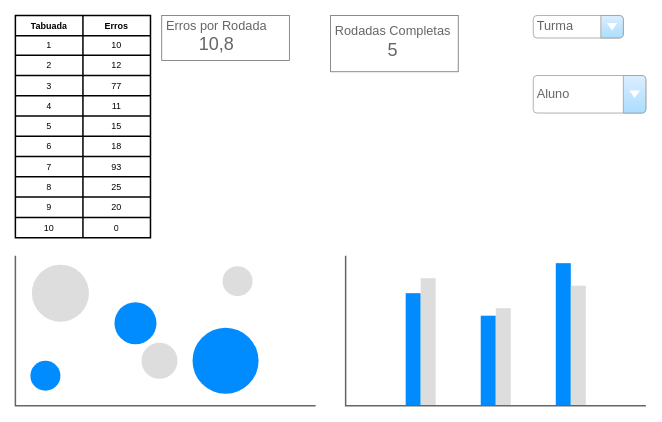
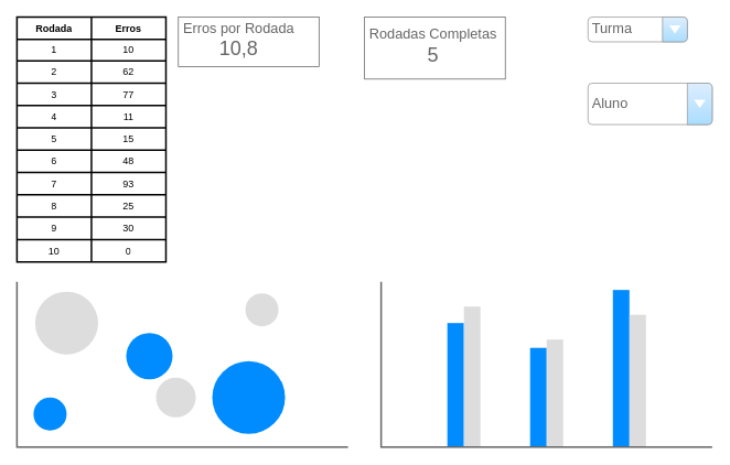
- <mxCell id="7" value="Tabuada" style="shape=partialRectangle;html=1;whiteSpace=wrap;connectable=0;fillColor=none;top=0;left=0;bottom=0;right=0;overflow=hidden;fontStyle=1" parent="6" vertex="1"><mxGeometry width="90" height="27" as="geometry"><mxRectangle width="90" height="27" as="alternateBounds" /></mxGeometry></mxCell>
+ <mxCell id="7" value="Rodada" style="shape=partialRectangle;html=1;whiteSpace=wrap;connectable=0;fillColor=none;top=0;left=0;bottom=0;right=0;overflow=hidden;fontStyle=1" parent="6" vertex="1"><mxGeometry width="90" height="27" as="geometry"><mxRectangle width="90" height="27" as="alternateBounds" /></mxGeometry></mxCell>
- <mxCell id="14" value="12" style="shape=partialRectangle;html=1;whiteSpace=wrap;connectable=0;fillColor=none;top=0;left=0;bottom=0;right=0;overflow=hidden;" parent="12" vertex="1"><mxGeometry x="90" width="90" height="27" as="geometry"><mxRectangle width="90" height="27" as="alternateBounds" /></mxGeometry></mxCell>
+ <mxCell id="14" value="62" style="shape=partialRectangle;html=1;whiteSpace=wrap;connectable=0;fillColor=none;top=0;left=0;bottom=0;right=0;overflow=hidden;" parent="12" vertex="1"><mxGeometry x="90" width="90" height="27" as="geometry"><mxRectangle width="90" height="27" as="alternateBounds" /></mxGeometry></mxCell>
- <mxCell id="26" value="18" style="shape=partialRectangle;html=1;whiteSpace=wrap;connectable=0;fillColor=none;top=0;left=0;bottom=0;right=0;overflow=hidden;" parent="24" vertex="1"><mxGeometry x="90" width="90" height="27" as="geometry"><mxRectangle width="90" height="27" as="alternateBounds" /></mxGeometry></mxCell>
+ <mxCell id="26" value="48" style="shape=partialRectangle;html=1;whiteSpace=wrap;connectable=0;fillColor=none;top=0;left=0;bottom=0;right=0;overflow=hidden;" parent="24" vertex="1"><mxGeometry x="90" width="90" height="27" as="geometry"><mxRectangle width="90" height="27" as="alternateBounds" /></mxGeometry></mxCell>
- <mxCell id="35" value="20" style="shape=partialRectangle;html=1;whiteSpace=wrap;connectable=0;fillColor=none;top=0;left=0;bottom=0;right=0;overflow=hidden;" parent="33" vertex="1"><mxGeometry x="90" width="90" height="27" as="geometry"><mxRectangle width="90" height="27" as="alternateBounds" /></mxGeometry></mxCell>
+ <mxCell id="35" value="30" style="shape=partialRectangle;html=1;whiteSpace=wrap;connectable=0;fillColor=none;top=0;left=0;bottom=0;right=0;overflow=hidden;" parent="33" vertex="1"><mxGeometry x="90" width="90" height="27" as="geometry"><mxRectangle width="90" height="27" as="alternateBounds" /></mxGeometry></mxCell>
